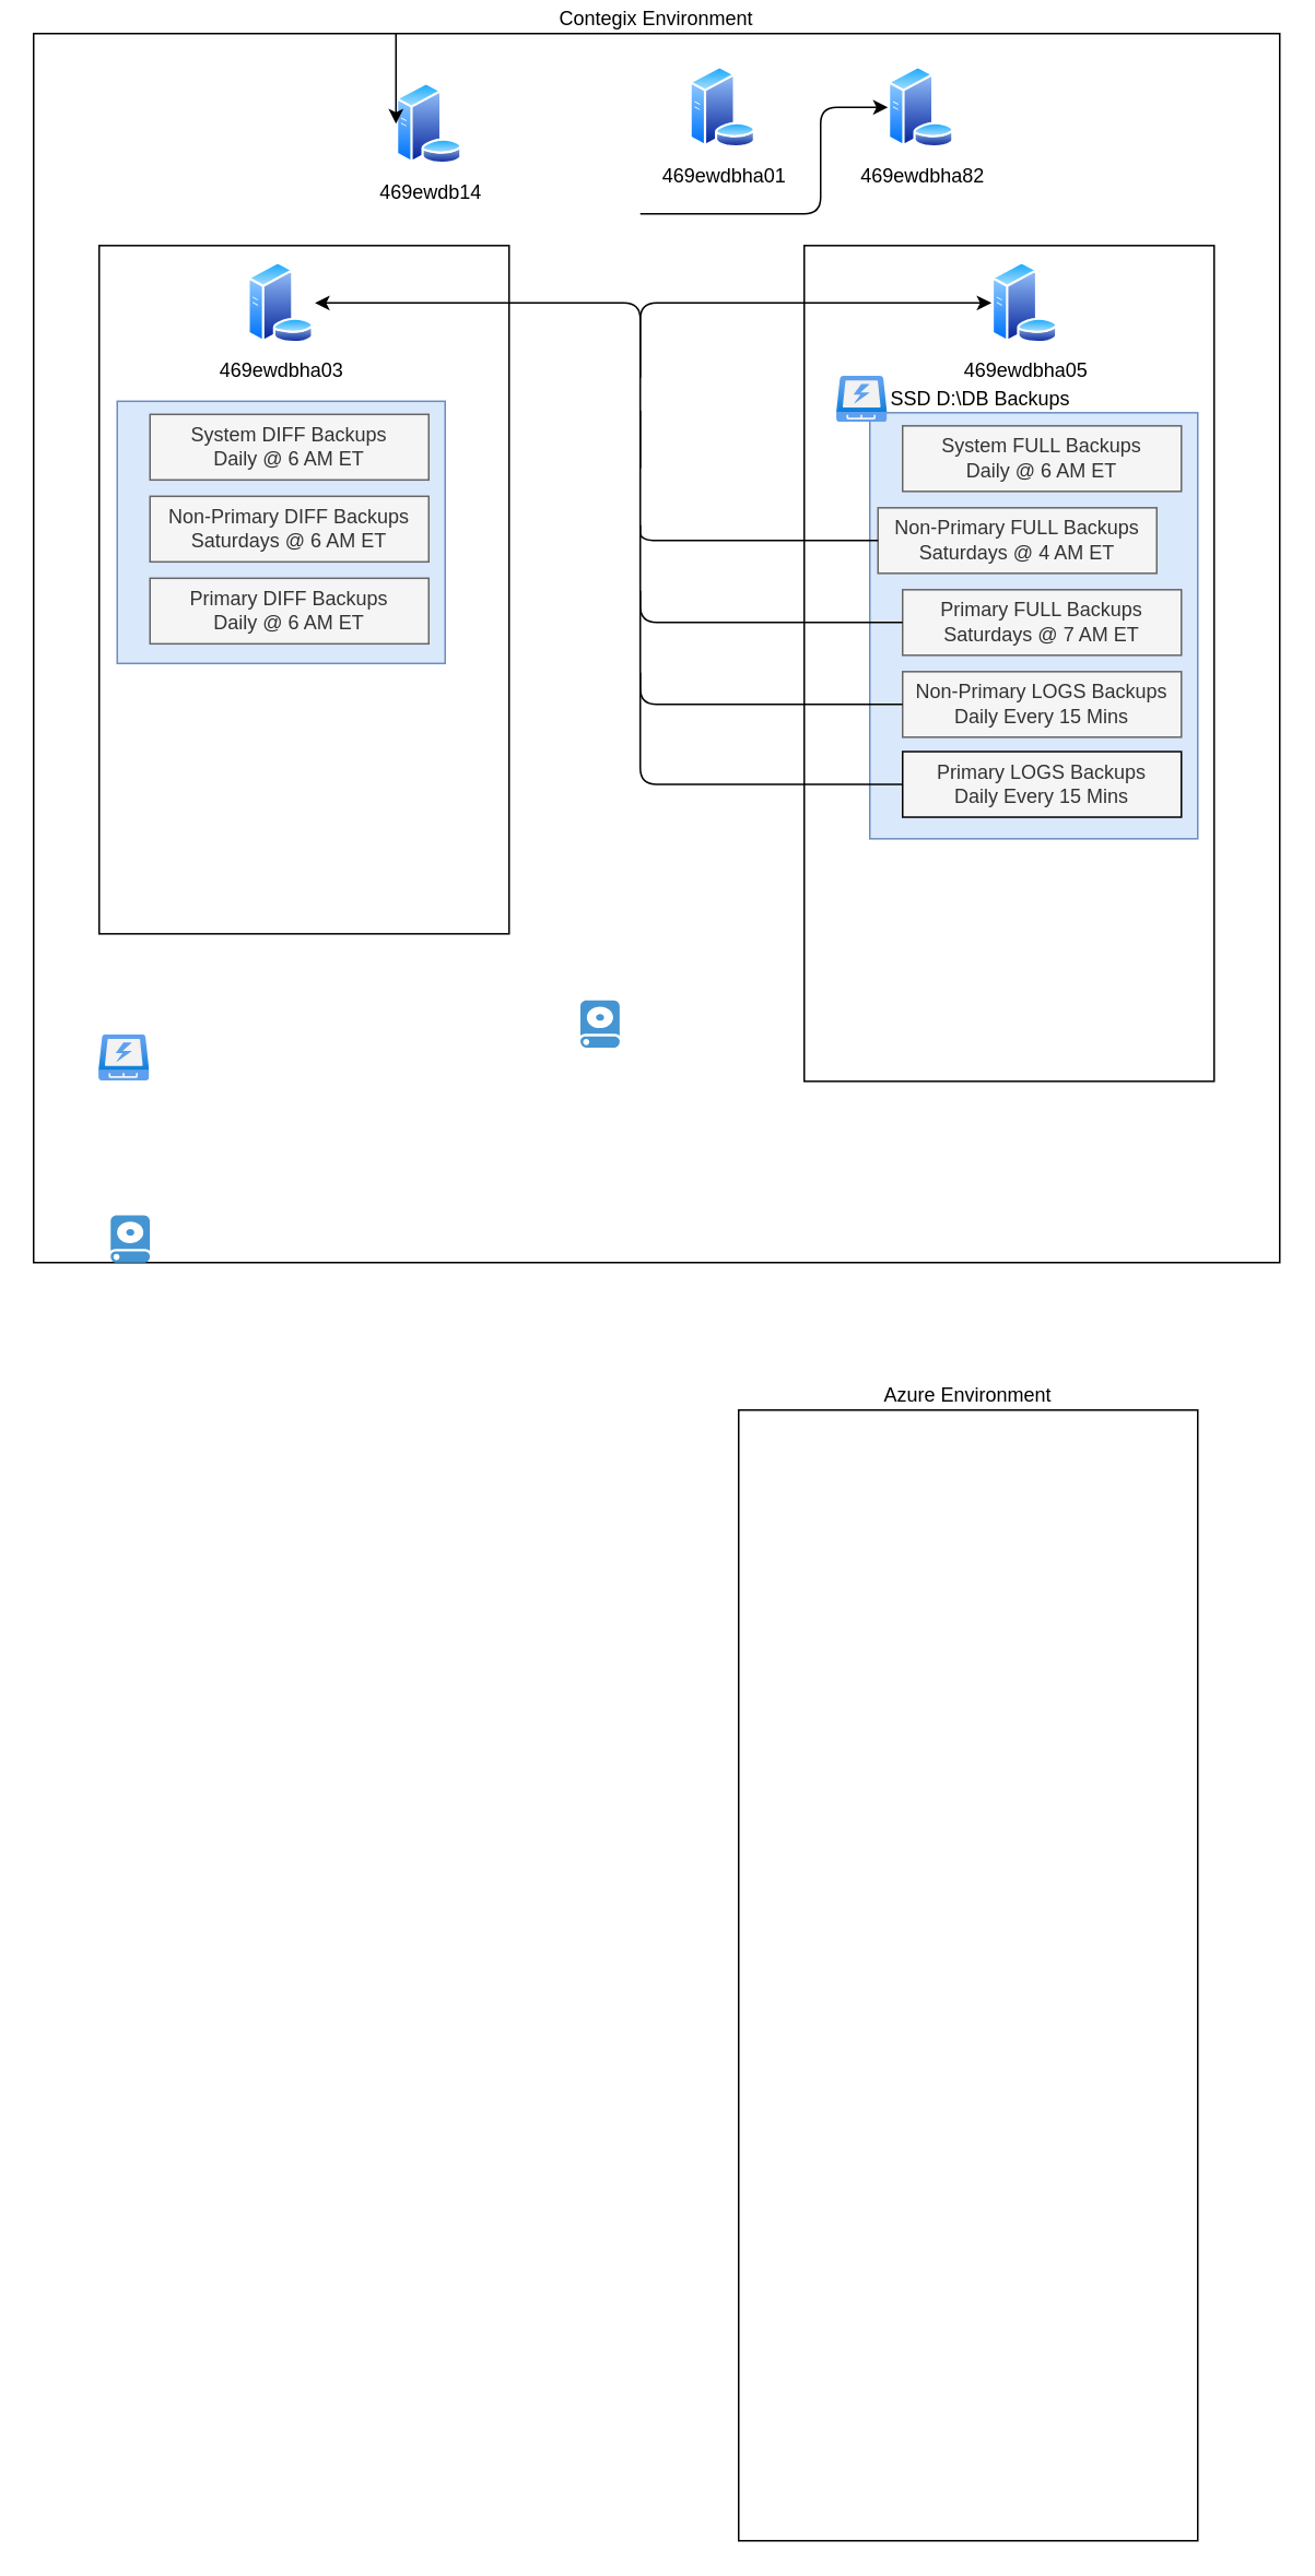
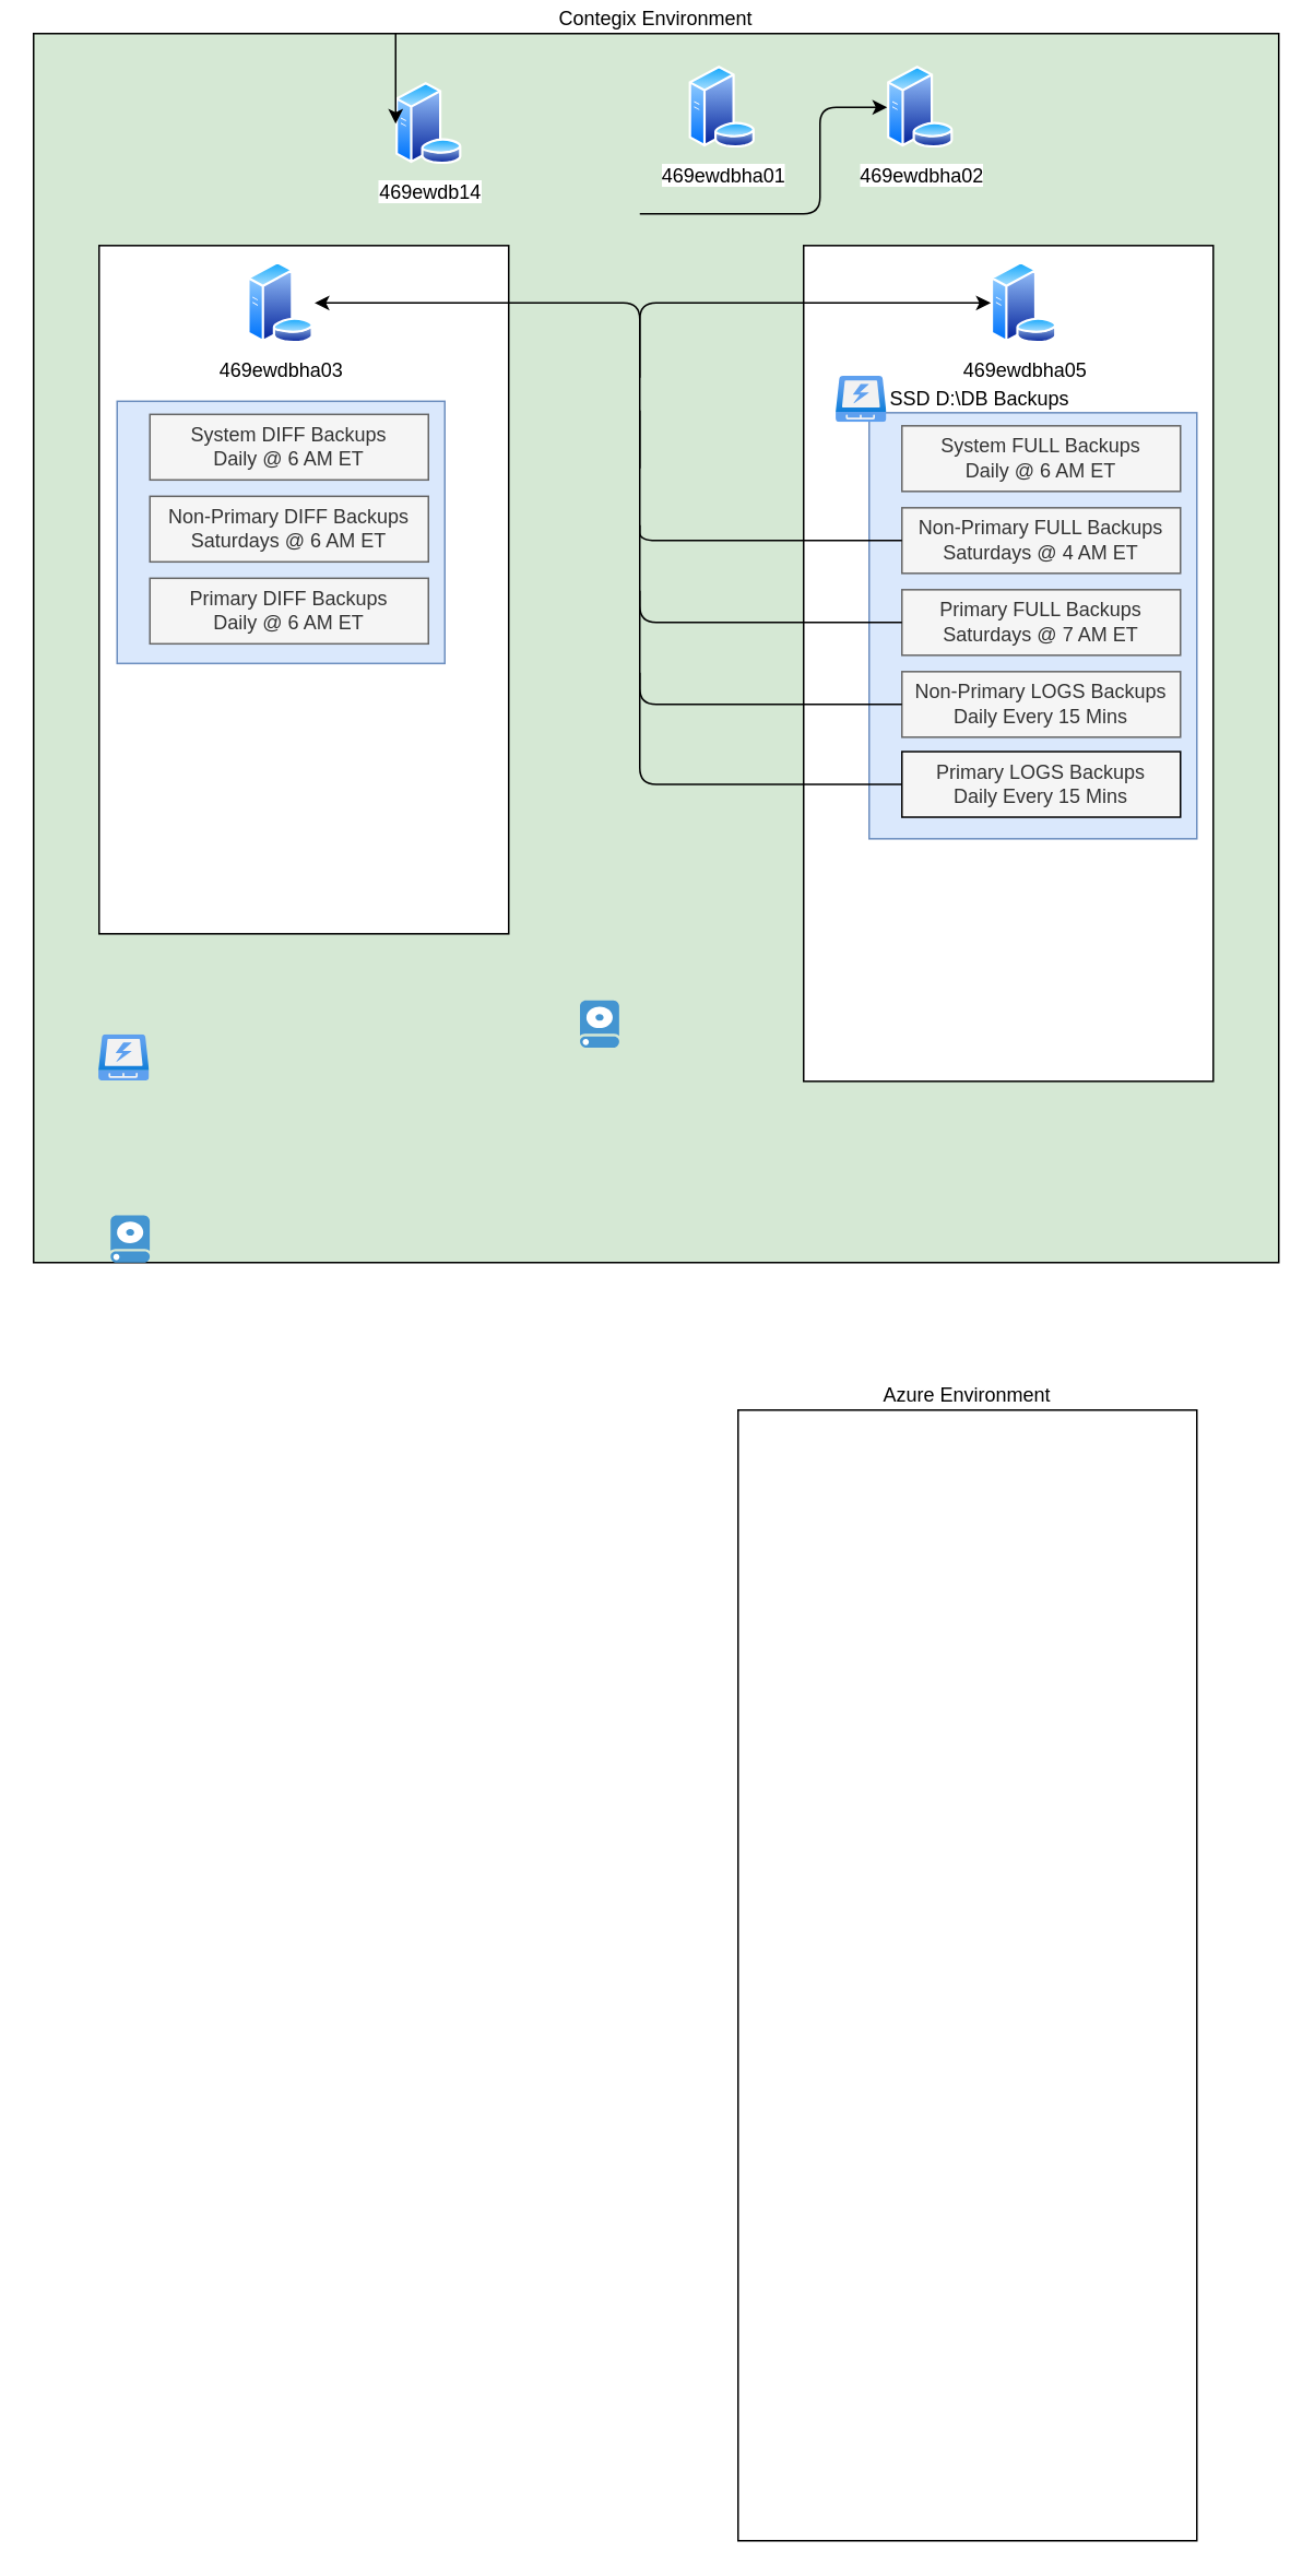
- <mxCell id="5" value="469ewdbha82" style="aspect=fixed;perimeter=ellipsePerimeter;html=1;align=center;shadow=0;dashed=0;spacingTop=3;image;image=img/lib/active_directory/database_server.svg;" parent="1" vertex="1"><mxGeometry x="541" y="40" width="41" height="50" as="geometry" /></mxCell>
+ <mxCell id="5" value="469ewdbha02" style="aspect=fixed;perimeter=ellipsePerimeter;html=1;align=center;shadow=0;dashed=0;spacingTop=3;image;image=img/lib/active_directory/database_server.svg;" parent="1" vertex="1"><mxGeometry x="541" y="40" width="41" height="50" as="geometry" /></mxCell>
- <mxCell id="16" value="Non-Primary FULL Backups&lt;br&gt;Saturdays @ 4 AM ET" style="text;html=1;strokeColor=#666666;fillColor=#f5f5f5;align=center;verticalAlign=middle;whiteSpace=wrap;rounded=0;labelBackgroundColor=none;spacing=2;labelBorderColor=none;fontColor=#333333;" parent="1" vertex="1"><mxGeometry x="535" y="309.38" width="170" height="40" as="geometry" /></mxCell>
+ <mxCell id="16" value="Non-Primary FULL Backups&lt;br&gt;Saturdays @ 4 AM ET" style="text;html=1;strokeColor=#666666;fillColor=#f5f5f5;align=center;verticalAlign=middle;whiteSpace=wrap;rounded=0;labelBackgroundColor=none;spacing=2;labelBorderColor=none;fontColor=#333333;" parent="1" vertex="1"><mxGeometry x="550" y="309.38" width="170" height="40" as="geometry" /></mxCell>
- <mxCell id="3" value="Contegix Environment" style="rounded=0;whiteSpace=wrap;html=1;labelPosition=center;verticalLabelPosition=top;align=center;verticalAlign=bottom;" parent="1" vertex="1"><mxGeometry x="20" y="20" width="760" height="750" as="geometry" /></mxCell>
+ <mxCell id="3" value="Contegix Environment" style="rounded=0;whiteSpace=wrap;html=1;labelPosition=center;verticalLabelPosition=top;align=center;verticalAlign=bottom;fillColor=#d5e8d4;" parent="1" vertex="1"><mxGeometry x="20" y="20" width="760" height="750" as="geometry" /></mxCell>
